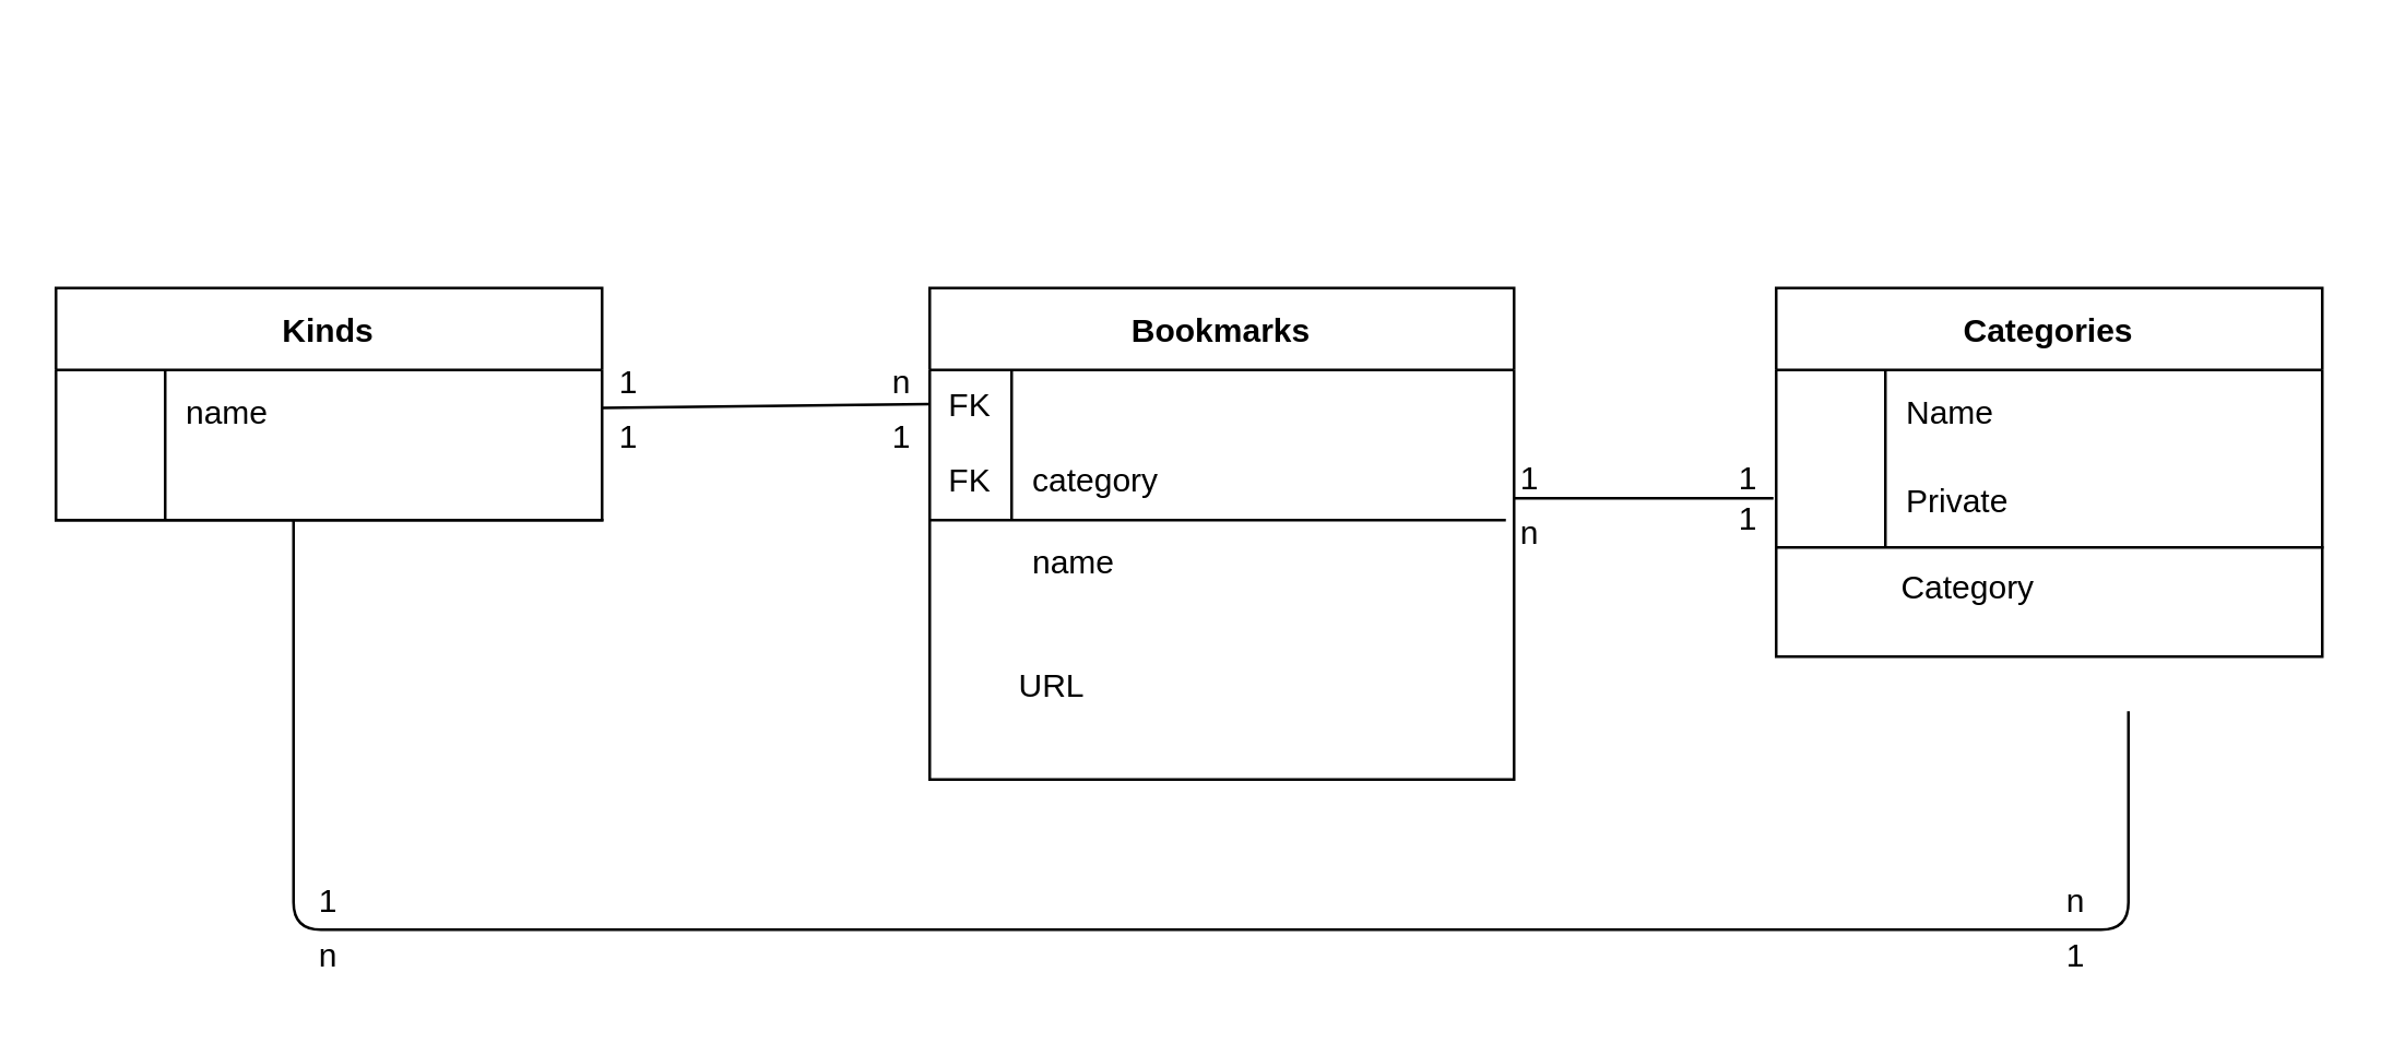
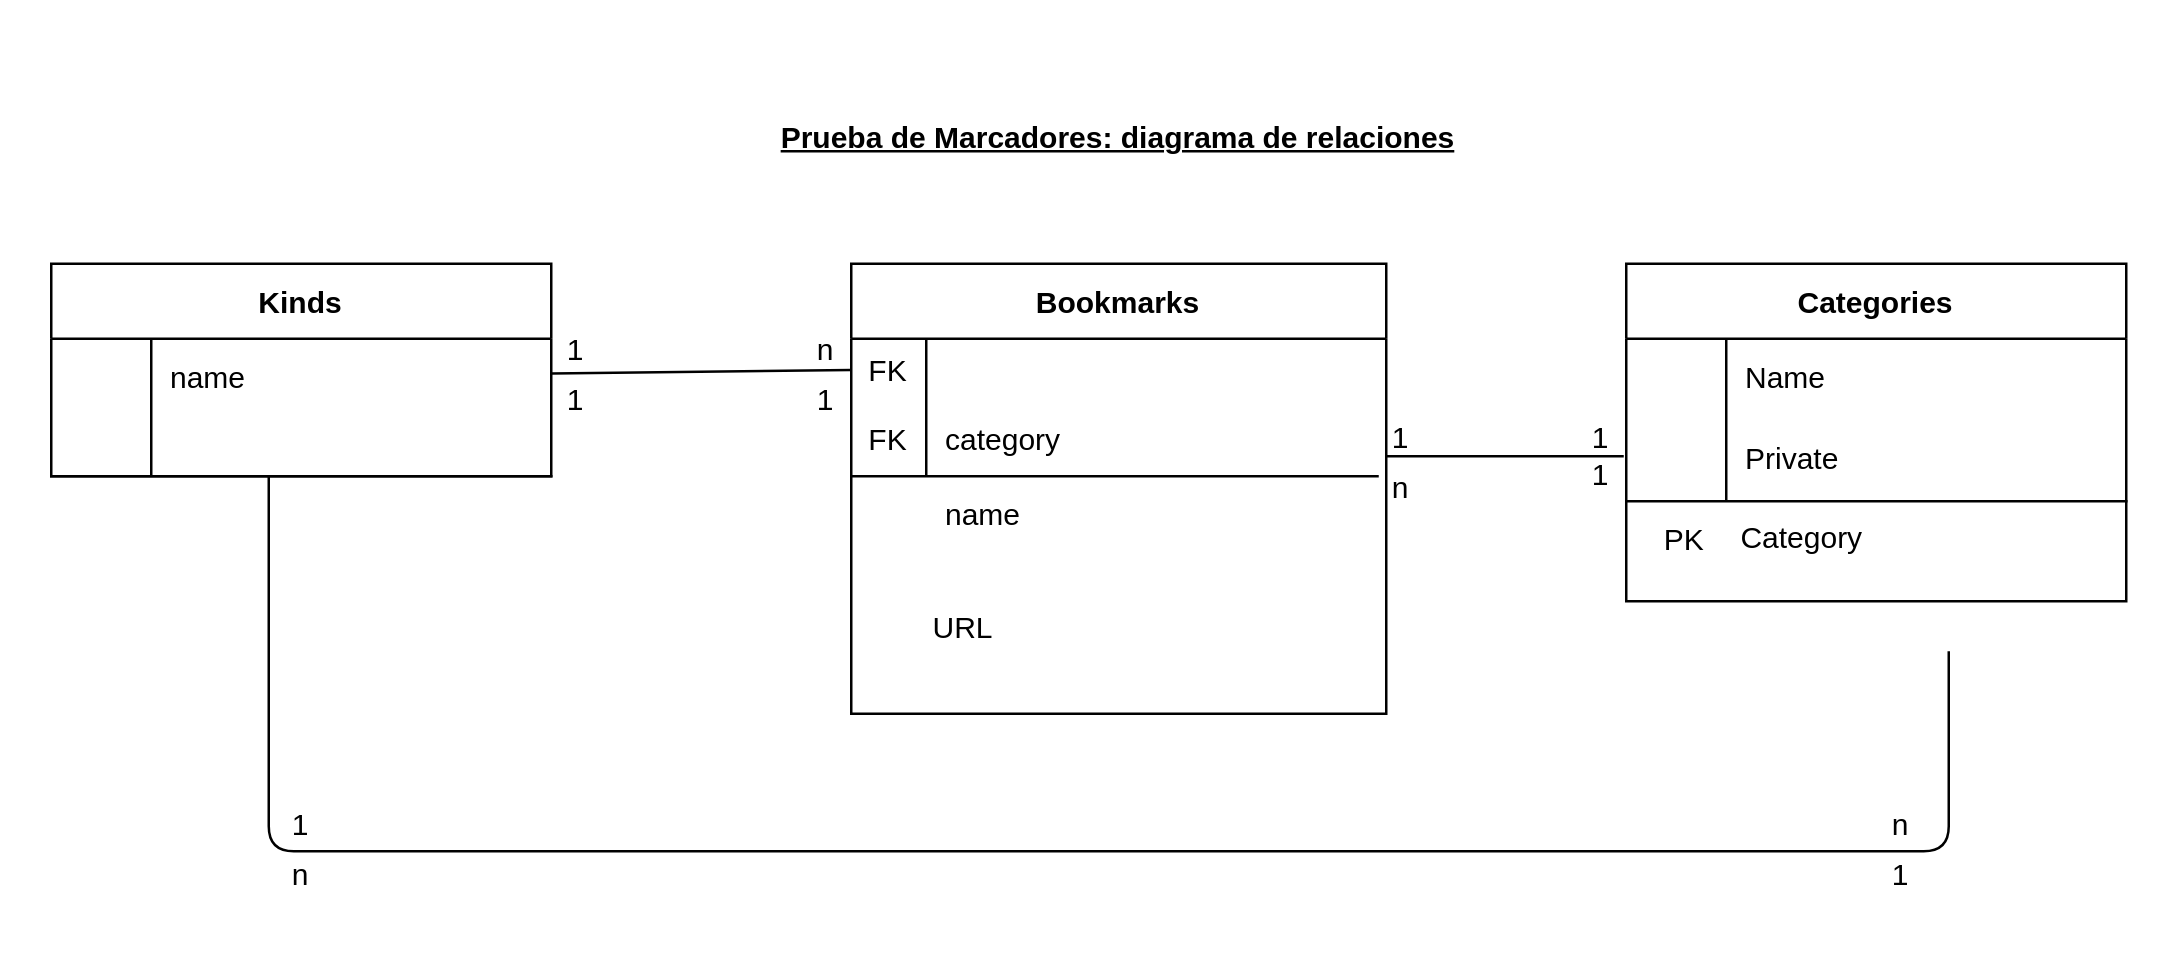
+ <mxCell id="41" value="Prueba de Marcadores: diagrama de relaciones" style="text;html=1;strokeColor=none;fillColor=none;align=center;verticalAlign=middle;whiteSpace=wrap;rounded=0;fontStyle=5" vertex="1" parent="1"><mxGeometry x="282" width="330" height="70" as="geometry" y="20" /></mxCell>
+ <mxCell id="43" value="PK" style="text;html=1;align=center;verticalAlign=middle;resizable=0;points=[];autosize=1;" vertex="1" parent="1"><mxGeometry x="658" y="206" width="30" height="20" as="geometry" /></mxCell>
